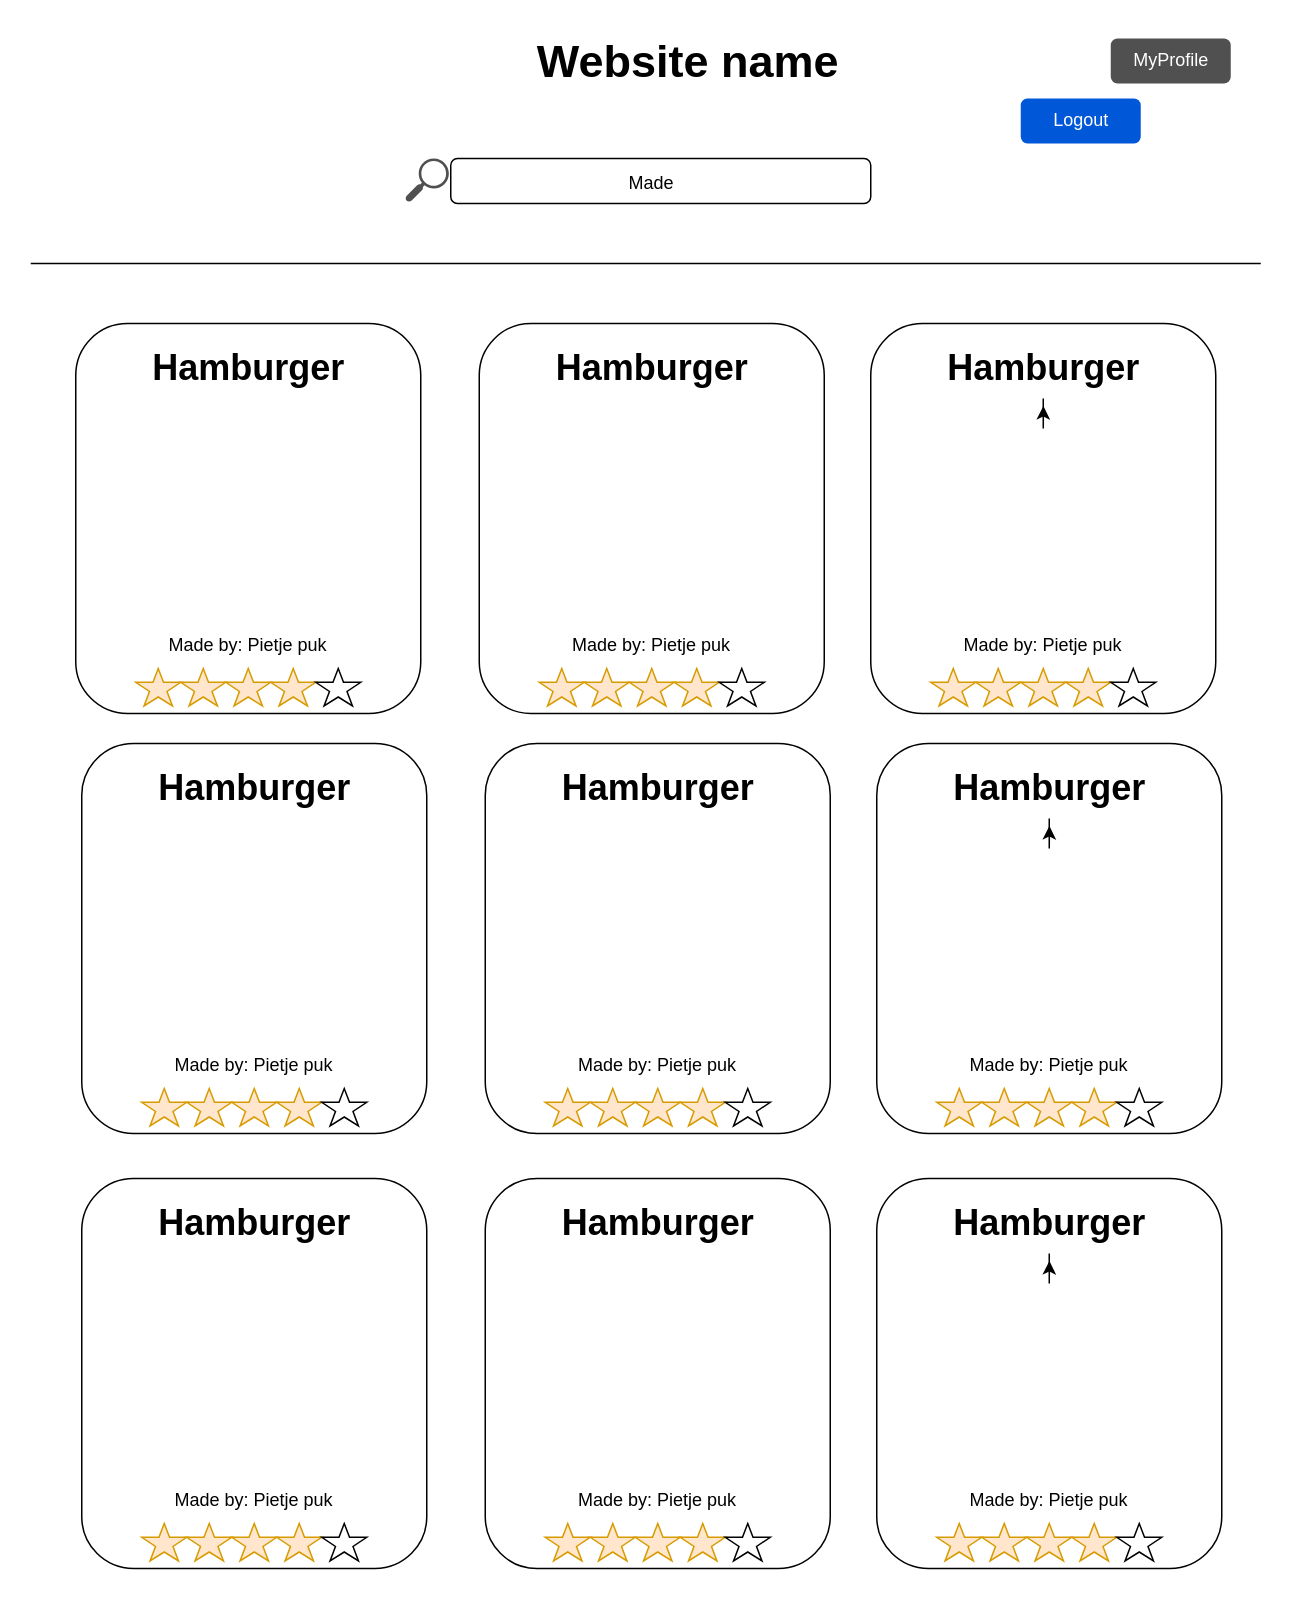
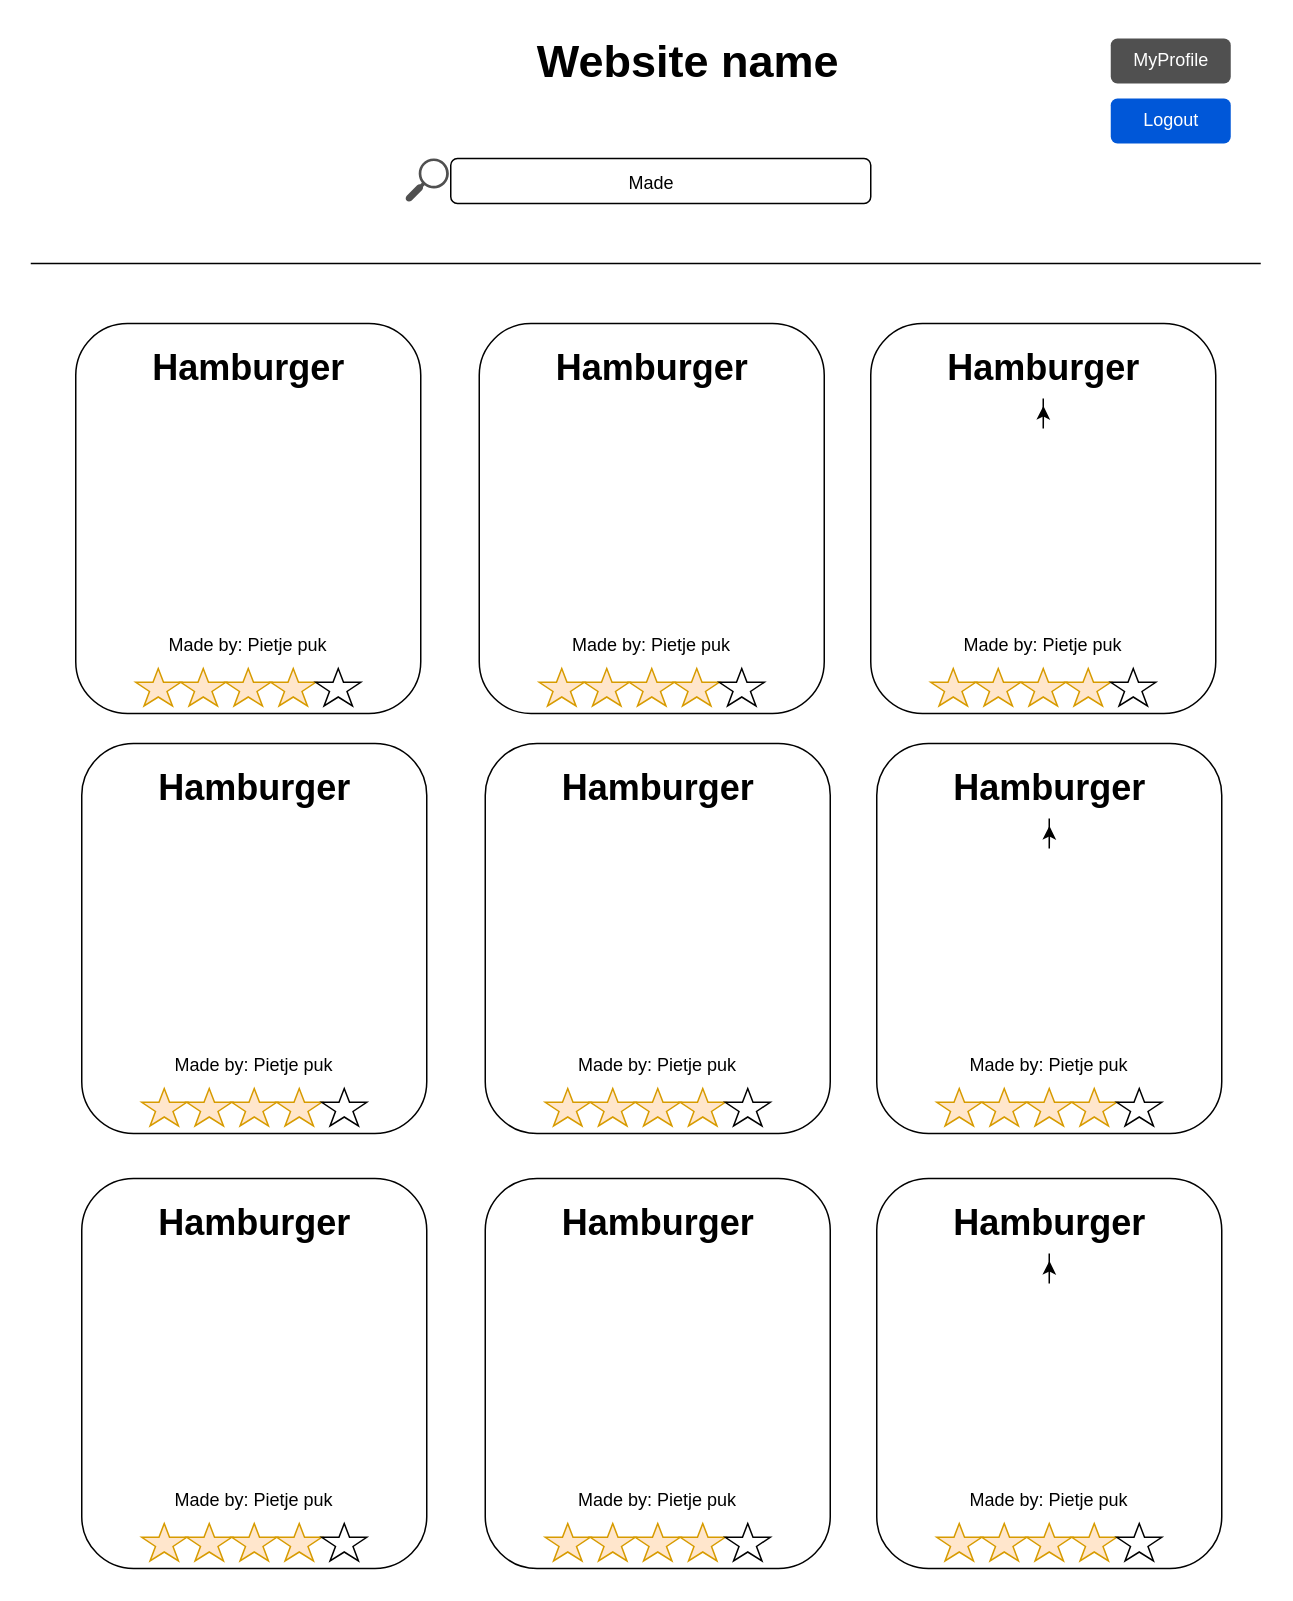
- <mxCell id="89" value="Logout" style="rounded=1;fillColor=#0057D8;strokeColor=none;html=1;fontColor=#ffffff;align=center;verticalAlign=middle;fontStyle=0;fontSize=12;sketch=0;" vertex="1" parent="1"><mxGeometry x="680" y="65" width="80" height="30" as="geometry" /></mxCell>
+ <mxCell id="89" value="Logout" style="rounded=1;fillColor=#0057D8;strokeColor=none;html=1;fontColor=#ffffff;align=center;verticalAlign=middle;fontStyle=0;fontSize=12;sketch=0;" vertex="1" parent="1"><mxGeometry x="740" y="65" width="80" height="30" as="geometry" /></mxCell>
